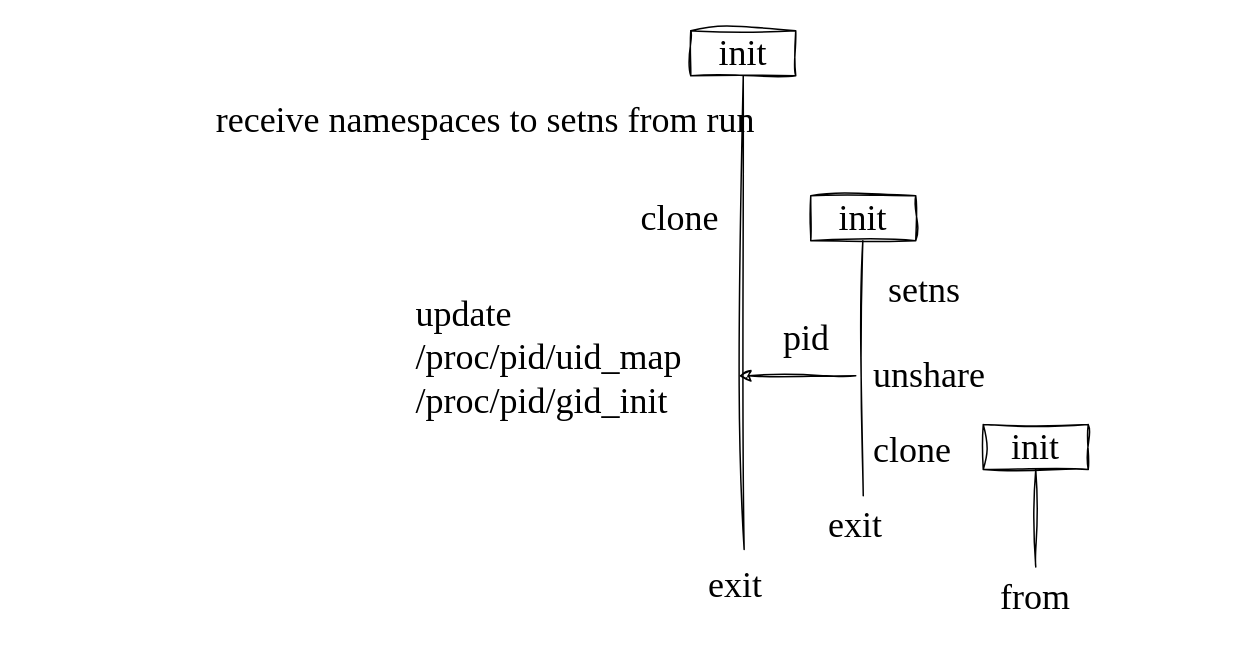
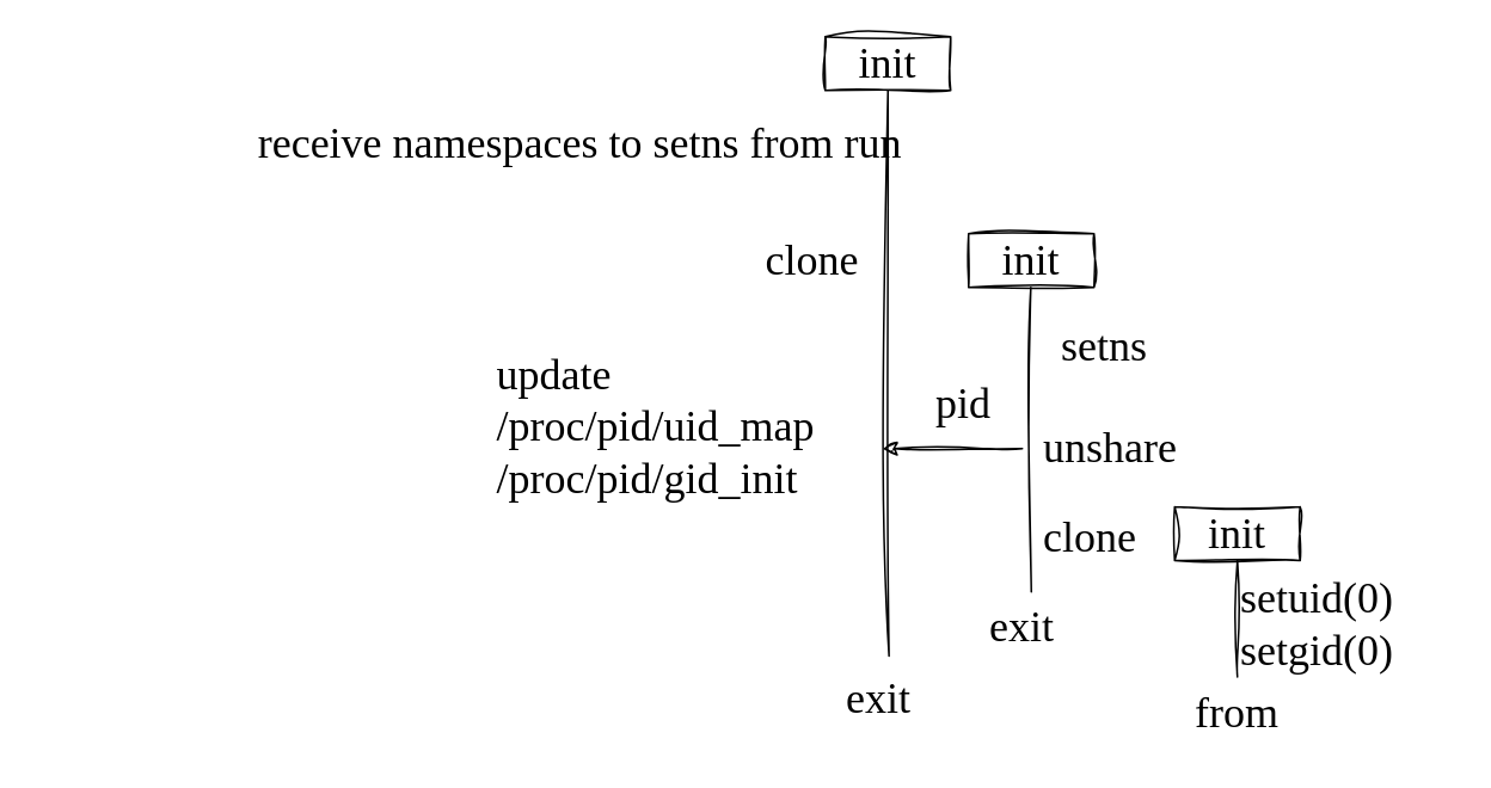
+ <mxCell id="13" value="&lt;span style=&quot;font-size: 24px;&quot;&gt;setuid(0) setgid(0)&lt;/span&gt;" style="text;html=1;align=left;verticalAlign=middle;whiteSpace=wrap;rounded=0;fontFamily=Architects Daughter;fontSource=https%3A%2F%2Ffonts.googleapis.com%2Fcss%3Ffamily%3DArchitects%2BDaughter;" parent="1" vertex="1"><mxGeometry x="690" y="317.5" width="120" height="60" as="geometry" /></mxCell>
